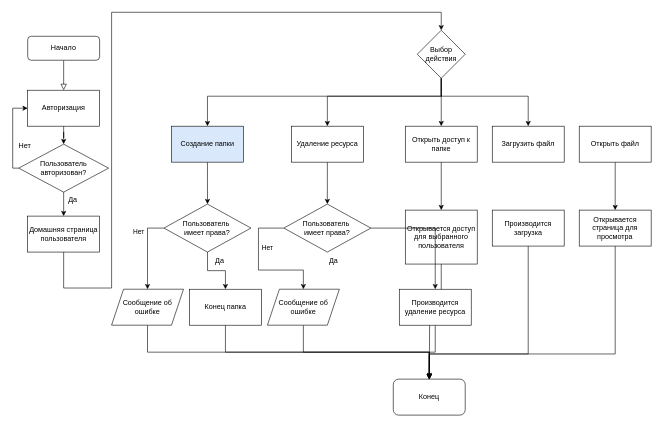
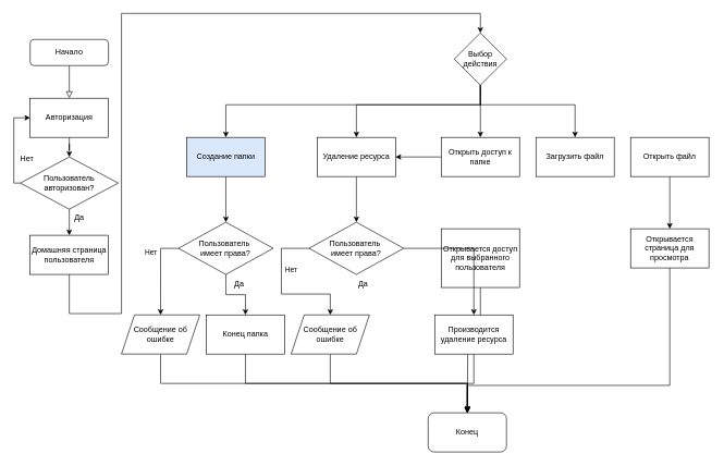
- <mxCell id="16" value="" style="edgeStyle=orthogonalEdgeStyle;rounded=0;orthogonalLoop=1;jettySize=auto;html=1;" edge="1" parent="1" source="17" target="27"><mxGeometry relative="1" as="geometry" /></mxCell>
+ <mxCell id="16" value="" style="edgeStyle=orthogonalEdgeStyle;rounded=0;orthogonalLoop=1;jettySize=auto;html=1;" edge="1" parent="1" source="17" target="21"><mxGeometry relative="1" as="geometry" /></mxCell>
- <mxCell id="29" value="Производится загрузка" style="whiteSpace=wrap;html=1;" vertex="1" parent="1"><mxGeometry x="820" y="350" width="120" height="60" as="geometry" /></mxCell>
- <mxCell id="28" style="edgeStyle=orthogonalEdgeStyle;rounded=0;orthogonalLoop=1;jettySize=auto;html=1;exitX=0.5;exitY=1;exitDx=0;exitDy=0;entryX=0.5;entryY=0;entryDx=0;entryDy=0;" edge="1" parent="1" source="29" target="43"><mxGeometry relative="1" as="geometry"><Array as="points"><mxPoint x="880" y="590" /><mxPoint x="715" y="590" /></Array></mxGeometry></mxCell>
